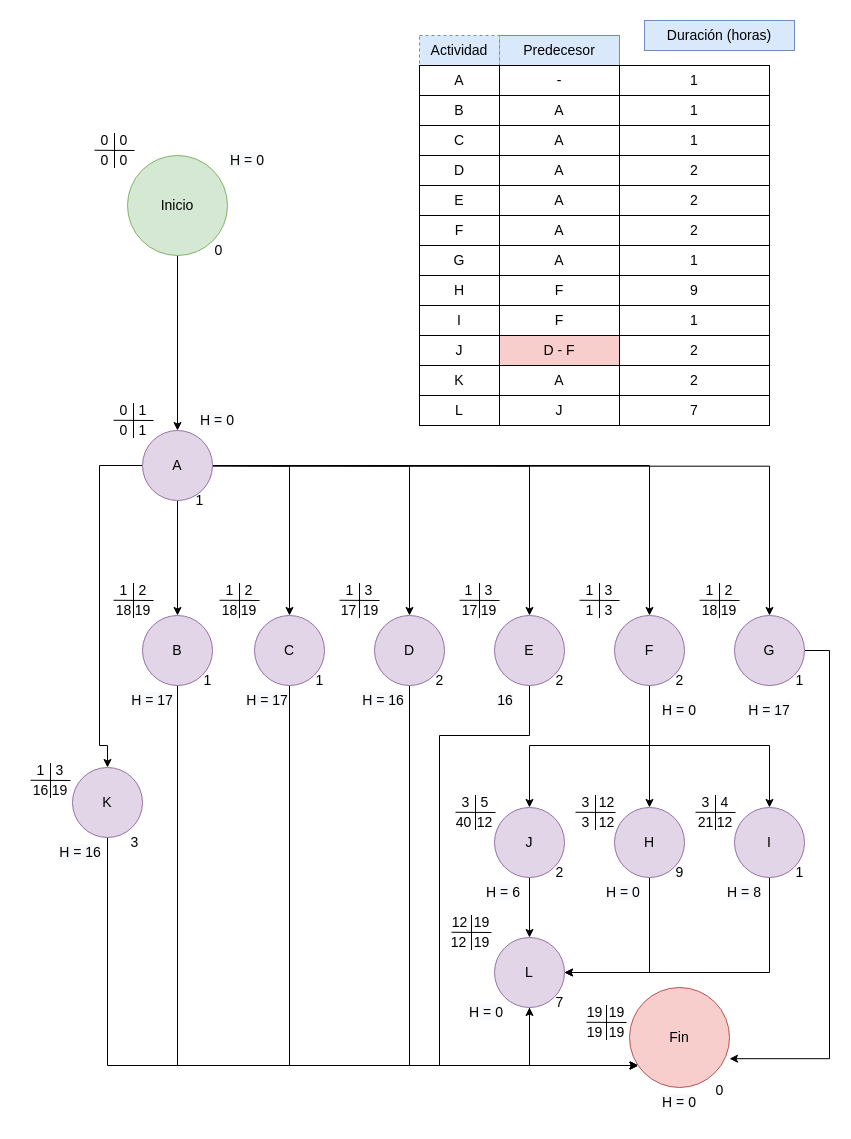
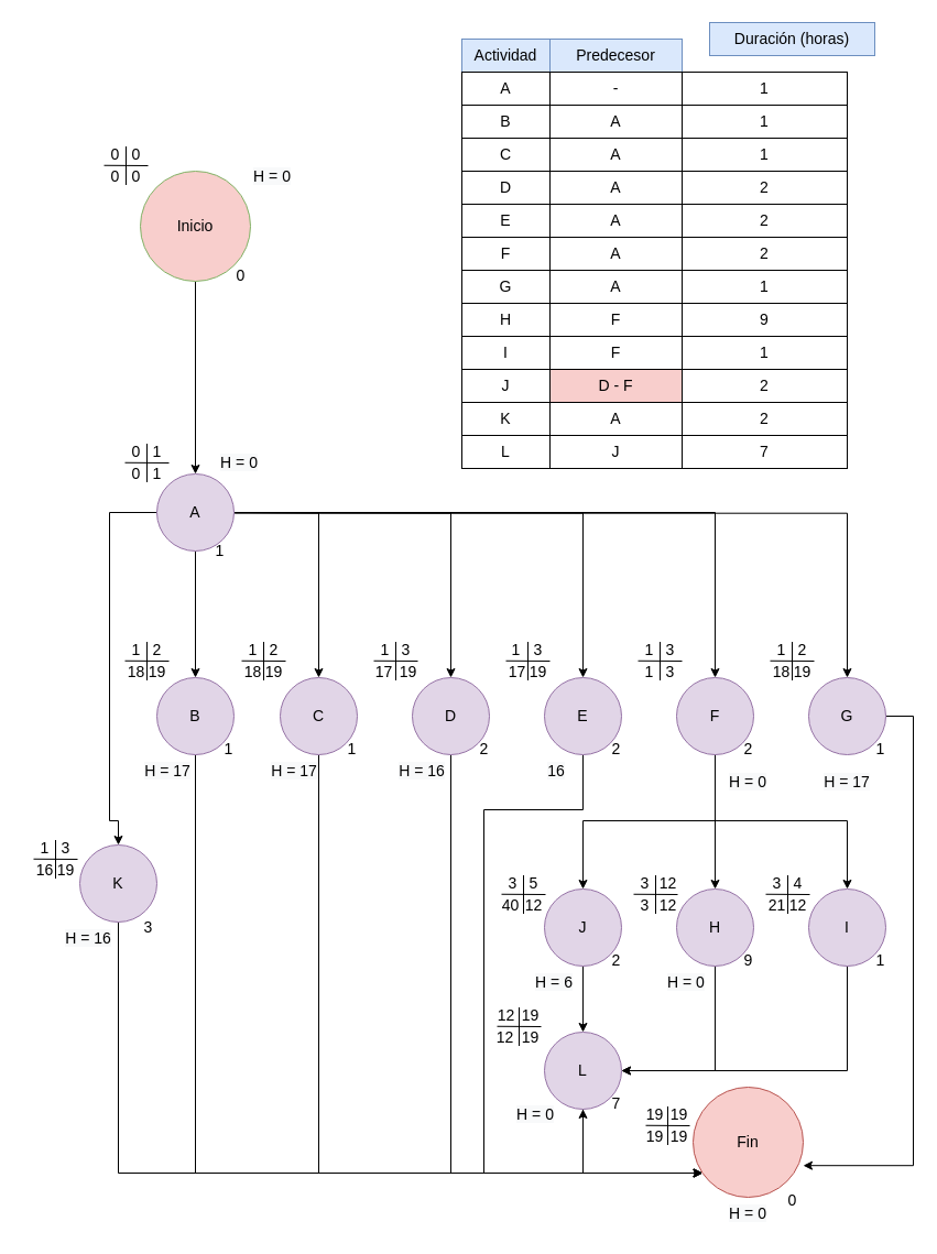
- <mxCell id="4" value="Actividad" style="rounded=0;whiteSpace=wrap;html=1;fontSize=14;fillColor=#dae8fc;strokeColor=#6c8ebf;dashed=1;" vertex="1" parent="1"><mxGeometry x="419" y="35" width="80" height="30" as="geometry" /></mxCell>
+ <mxCell id="4" value="Actividad" style="rounded=0;whiteSpace=wrap;html=1;fontSize=14;fillColor=#dae8fc;strokeColor=#6c8ebf;" vertex="1" parent="1"><mxGeometry x="419" y="35" width="80" height="30" as="geometry" /></mxCell>
- <mxCell id="123" value="Inicio" style="ellipse;whiteSpace=wrap;html=1;aspect=fixed;fontSize=14;fillColor=#d5e8d4;strokeColor=#82b366;" vertex="1" parent="1"><mxGeometry x="127" y="155" width="100" height="100" as="geometry" /></mxCell>
+ <mxCell id="123" value="Inicio" style="ellipse;whiteSpace=wrap;html=1;aspect=fixed;fontSize=14;fillColor=#f8cecc;strokeColor=#82b366;" vertex="1" parent="1"><mxGeometry x="127" y="155" width="100" height="100" as="geometry" /></mxCell>
- <mxCell id="194" value="&lt;span style=&quot;color: rgb(0, 0, 0); font-family: Helvetica; font-size: 14px; font-style: normal; font-variant-ligatures: normal; font-variant-caps: normal; font-weight: 400; letter-spacing: normal; orphans: 2; text-indent: 0px; text-transform: none; widows: 2; word-spacing: 0px; -webkit-text-stroke-width: 0px; background-color: rgb(248, 249, 250); text-decoration-thickness: initial; text-decoration-style: initial; text-decoration-color: initial; float: none; display: inline !important;&quot;&gt;H = 8&lt;/span&gt;" style="text;whiteSpace=wrap;html=1;fontSize=14;align=center;" vertex="1" parent="1"><mxGeometry x="719" y="877" width="50" height="30" as="geometry" /></mxCell>
